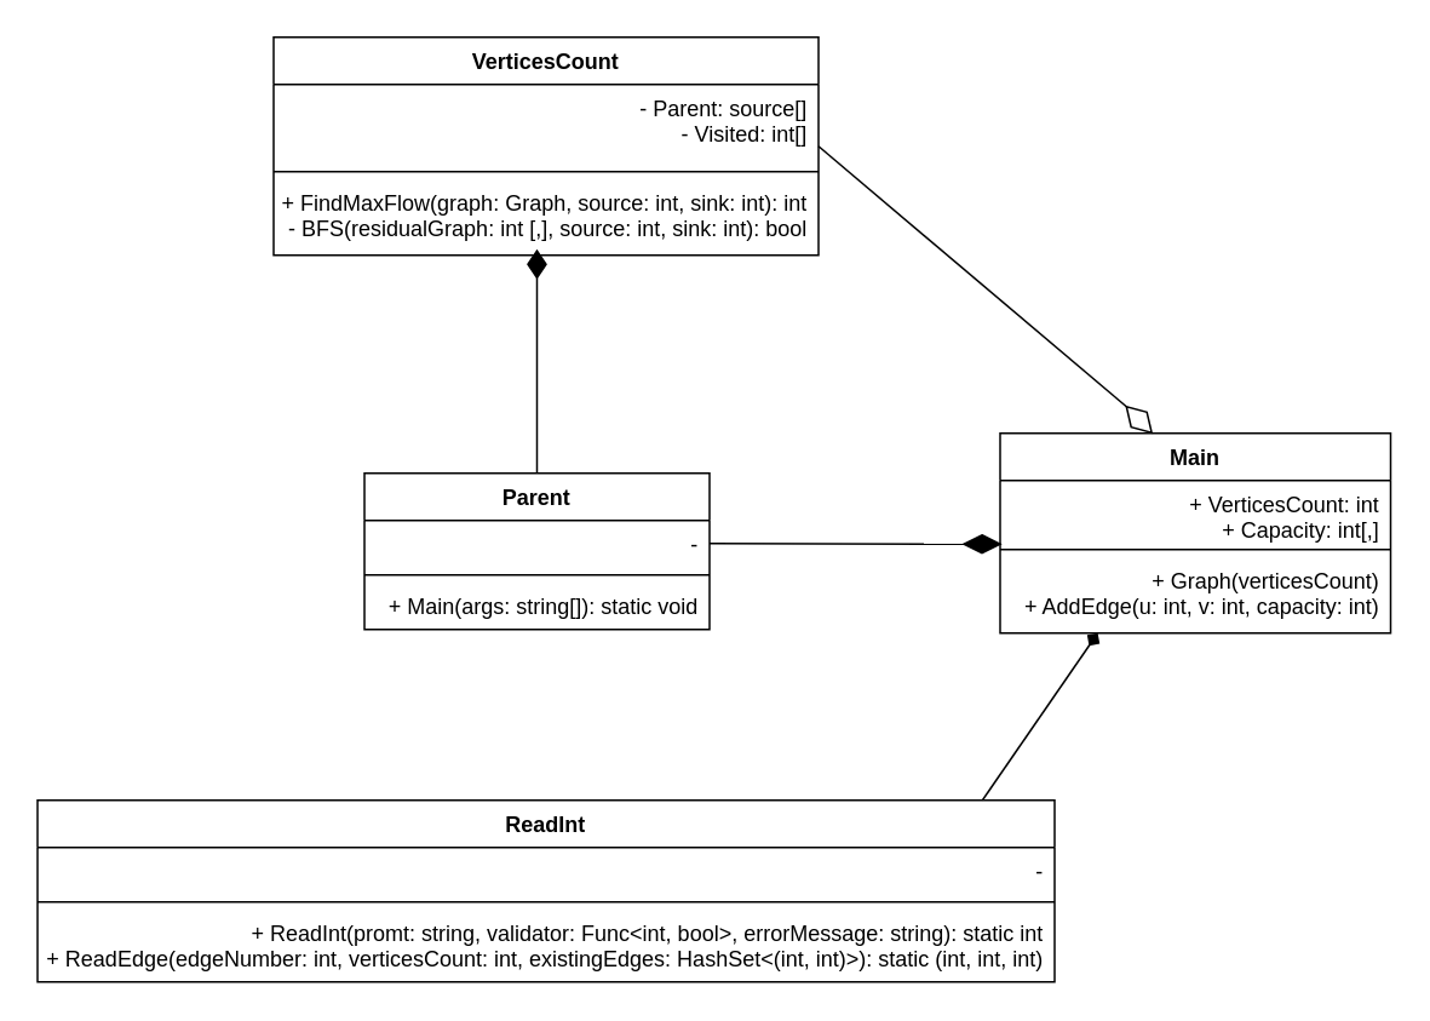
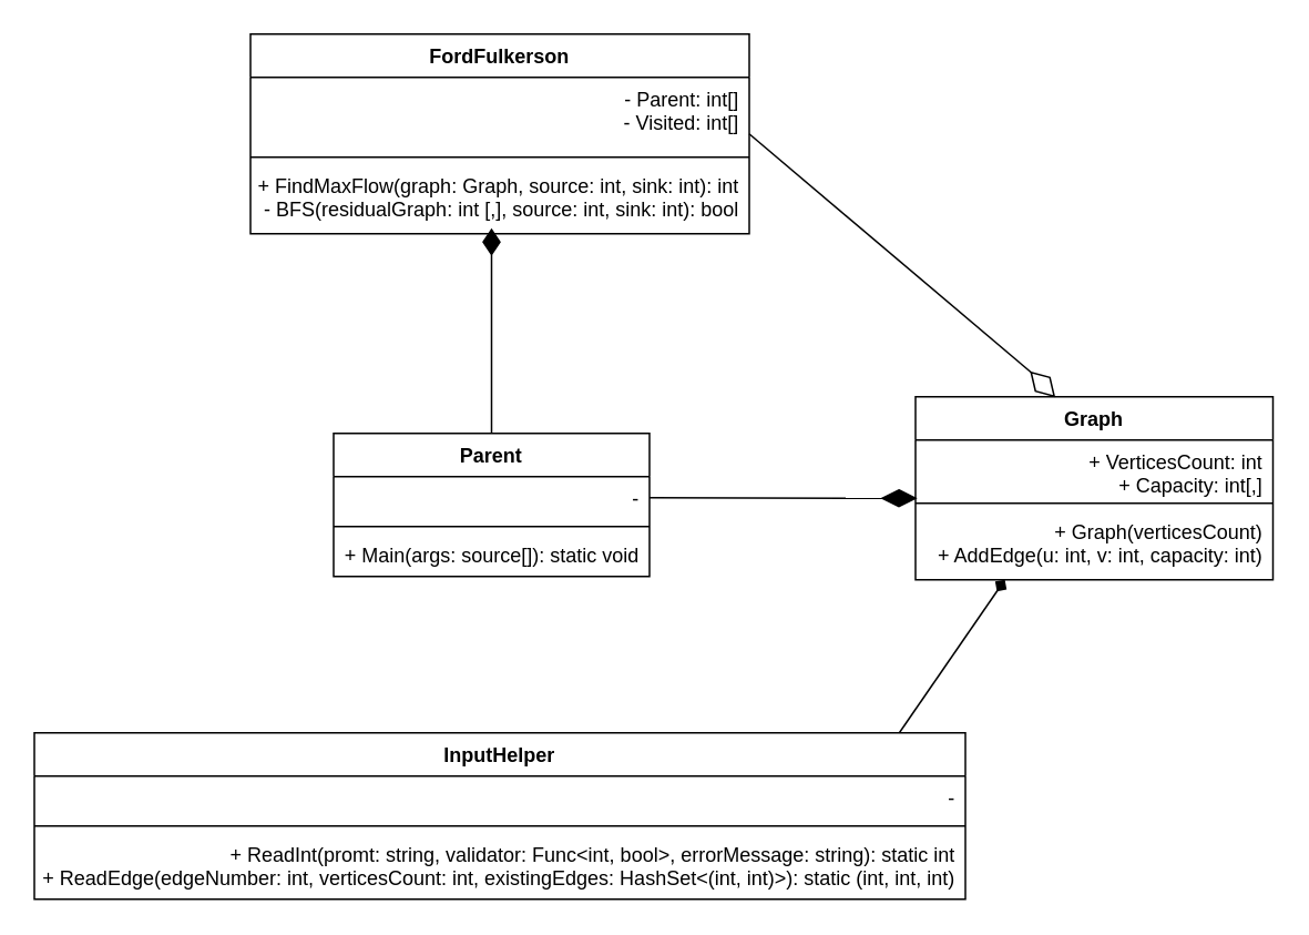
- <mxCell id="2" value="VerticesCount" style="swimlane;fontStyle=1;align=center;verticalAlign=top;childLayout=stackLayout;horizontal=1;startSize=26;horizontalStack=0;resizeParent=1;resizeParentMax=0;resizeLast=0;collapsible=1;marginBottom=0;whiteSpace=wrap;html=1;" vertex="1" parent="1"><mxGeometry x="150" y="20" width="300" height="120" as="geometry" /></mxCell>
+ <mxCell id="2" value="FordFulkerson" style="swimlane;fontStyle=1;align=center;verticalAlign=top;childLayout=stackLayout;horizontal=1;startSize=26;horizontalStack=0;resizeParent=1;resizeParentMax=0;resizeLast=0;collapsible=1;marginBottom=0;whiteSpace=wrap;html=1;" vertex="1" parent="1"><mxGeometry x="150" y="20" width="300" height="120" as="geometry" /></mxCell>
- <mxCell id="3" value="- Parent: source[]&lt;div&gt;- Visited: int[]&lt;br&gt;&lt;div&gt;&lt;br&gt;&lt;/div&gt;&lt;/div&gt;" style="text;strokeColor=none;fillColor=none;align=right;verticalAlign=top;spacingLeft=4;spacingRight=4;overflow=hidden;rotatable=0;points=[[0,0.5],[1,0.5]];portConstraint=eastwest;whiteSpace=wrap;html=1;" vertex="1" parent="2"><mxGeometry y="26" width="300" height="44" as="geometry" /></mxCell>
+ <mxCell id="3" value="- Parent: int[]&lt;div&gt;- Visited: int[]&lt;br&gt;&lt;div&gt;&lt;br&gt;&lt;/div&gt;&lt;/div&gt;" style="text;strokeColor=none;fillColor=none;align=right;verticalAlign=top;spacingLeft=4;spacingRight=4;overflow=hidden;rotatable=0;points=[[0,0.5],[1,0.5]];portConstraint=eastwest;whiteSpace=wrap;html=1;" vertex="1" parent="2"><mxGeometry y="26" width="300" height="44" as="geometry" /></mxCell>
- <mxCell id="6" value="Main" style="swimlane;fontStyle=1;align=center;verticalAlign=top;childLayout=stackLayout;horizontal=1;startSize=26;horizontalStack=0;resizeParent=1;resizeParentMax=0;resizeLast=0;collapsible=1;marginBottom=0;whiteSpace=wrap;html=1;" vertex="1" parent="1"><mxGeometry x="550" y="238" width="215" height="110" as="geometry" /></mxCell>
+ <mxCell id="6" value="Graph" style="swimlane;fontStyle=1;align=center;verticalAlign=top;childLayout=stackLayout;horizontal=1;startSize=26;horizontalStack=0;resizeParent=1;resizeParentMax=0;resizeLast=0;collapsible=1;marginBottom=0;whiteSpace=wrap;html=1;" vertex="1" parent="1"><mxGeometry x="550" y="238" width="215" height="110" as="geometry" /></mxCell>
- <mxCell id="17" value="+ Main(args: string[]): static void" style="text;strokeColor=none;fillColor=none;align=right;verticalAlign=top;spacingLeft=4;spacingRight=4;overflow=hidden;rotatable=0;points=[[0,0.5],[1,0.5]];portConstraint=eastwest;whiteSpace=wrap;html=1;" vertex="1" parent="14"><mxGeometry y="60" width="190" height="26" as="geometry" /></mxCell>
+ <mxCell id="17" value="+ Main(args: source[]): static void" style="text;strokeColor=none;fillColor=none;align=right;verticalAlign=top;spacingLeft=4;spacingRight=4;overflow=hidden;rotatable=0;points=[[0,0.5],[1,0.5]];portConstraint=eastwest;whiteSpace=wrap;html=1;" vertex="1" parent="14"><mxGeometry y="60" width="190" height="26" as="geometry" /></mxCell>
- <mxCell id="10" value="ReadInt" style="swimlane;fontStyle=1;align=center;verticalAlign=top;childLayout=stackLayout;horizontal=1;startSize=26;horizontalStack=0;resizeParent=1;resizeParentMax=0;resizeLast=0;collapsible=1;marginBottom=0;whiteSpace=wrap;html=1;" vertex="1" parent="1"><mxGeometry x="20" y="440" width="560" height="100" as="geometry" /></mxCell>
+ <mxCell id="10" value="InputHelper" style="swimlane;fontStyle=1;align=center;verticalAlign=top;childLayout=stackLayout;horizontal=1;startSize=26;horizontalStack=0;resizeParent=1;resizeParentMax=0;resizeLast=0;collapsible=1;marginBottom=0;whiteSpace=wrap;html=1;" vertex="1" parent="1"><mxGeometry x="20" y="440" width="560" height="100" as="geometry" /></mxCell>
